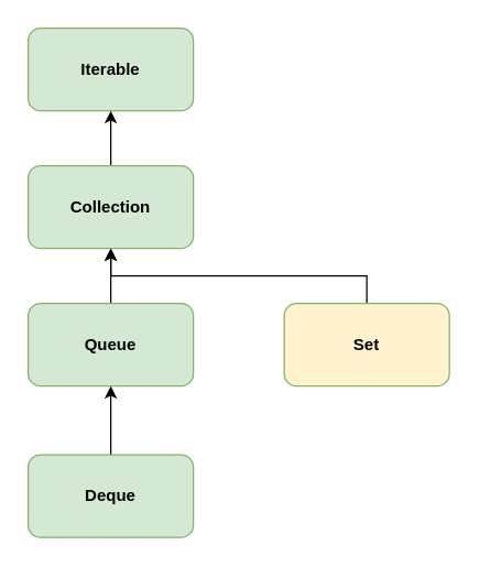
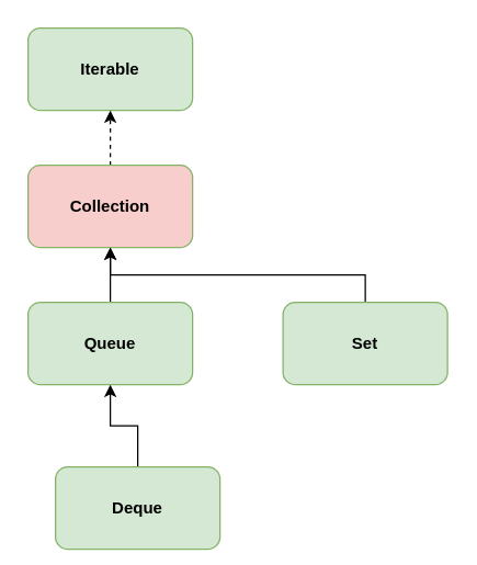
- <mxCell id="3" style="edgeStyle=orthogonalEdgeStyle;rounded=0;orthogonalLoop=1;jettySize=auto;html=1;entryX=0.5;entryY=1;entryDx=0;entryDy=0;" edge="1" parent="1" source="4" target="2"><mxGeometry relative="1" as="geometry" /></mxCell>
+ <mxCell id="3" style="edgeStyle=orthogonalEdgeStyle;rounded=0;orthogonalLoop=1;jettySize=auto;html=1;entryX=0.5;entryY=1;entryDx=0;entryDy=0;dashed=1;" edge="1" parent="1" source="4" target="2"><mxGeometry relative="1" as="geometry" /></mxCell>
- <mxCell id="4" value="&lt;b&gt;Collection&lt;/b&gt;" style="rounded=1;whiteSpace=wrap;html=1;fillColor=#d5e8d4;strokeColor=#82b366;" vertex="1" parent="1"><mxGeometry x="20" y="120" width="120" height="60" as="geometry" /></mxCell>
+ <mxCell id="4" value="&lt;b&gt;Collection&lt;/b&gt;" style="rounded=1;whiteSpace=wrap;html=1;fillColor=#f8cecc;strokeColor=#82b366;" vertex="1" parent="1"><mxGeometry x="20" y="120" width="120" height="60" as="geometry" /></mxCell>
- <mxCell id="8" value="&lt;b&gt;Set&lt;/b&gt;" style="rounded=1;whiteSpace=wrap;html=1;fillColor=#fff2cc;strokeColor=#82b366;" vertex="1" parent="1"><mxGeometry x="206" y="220" width="120" height="60" as="geometry" /></mxCell>
+ <mxCell id="8" value="&lt;b&gt;Set&lt;/b&gt;" style="rounded=1;whiteSpace=wrap;html=1;fillColor=#d5e8d4;strokeColor=#82b366;" vertex="1" parent="1"><mxGeometry x="206" y="220" width="120" height="60" as="geometry" /></mxCell>
- <mxCell id="10" value="&lt;b&gt;Deque&lt;/b&gt;" style="rounded=1;whiteSpace=wrap;html=1;fillColor=#d5e8d4;strokeColor=#82b366;" vertex="1" parent="1"><mxGeometry x="20" y="330" width="120" height="60" as="geometry" /></mxCell>
+ <mxCell id="10" value="&lt;b&gt;Deque&lt;/b&gt;" style="rounded=1;whiteSpace=wrap;html=1;fillColor=#d5e8d4;strokeColor=#82b366;" vertex="1" parent="1"><mxGeometry x="40" y="340" width="120" height="60" as="geometry" /></mxCell>
